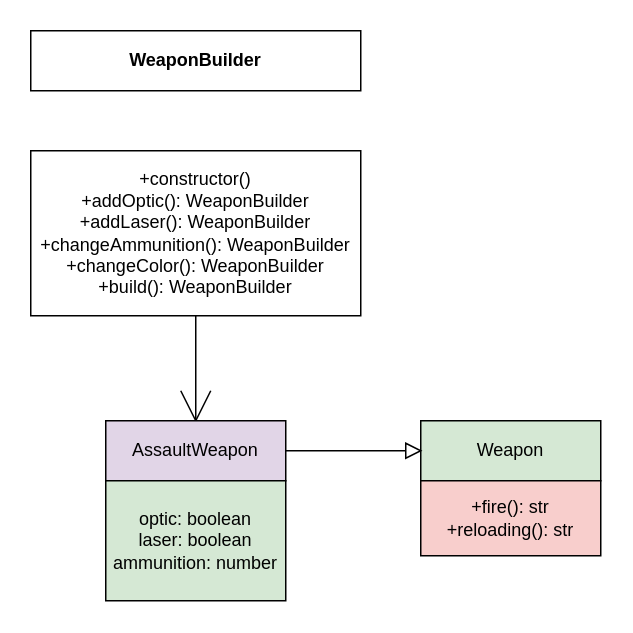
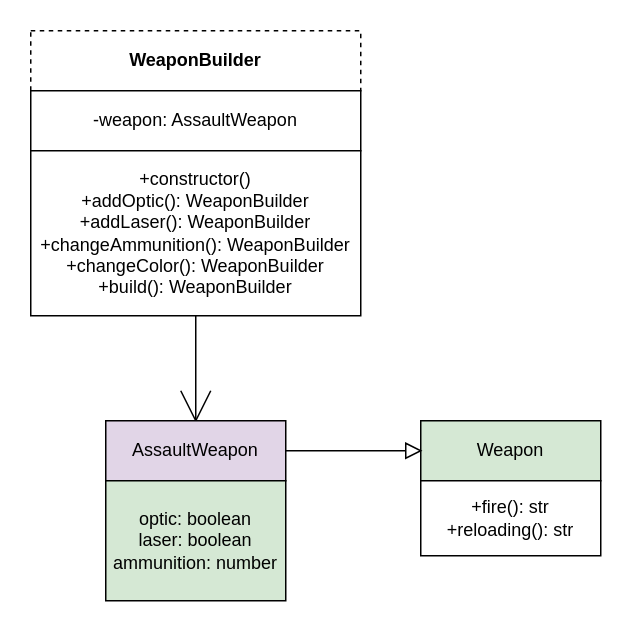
- <mxCell id="2" value="&lt;b&gt;WeaponBuilder&lt;/b&gt;" style="rounded=0;whiteSpace=wrap;html=1;" parent="1" vertex="1"><mxGeometry x="20" y="20" width="220" height="40" as="geometry" /></mxCell>
+ <mxCell id="2" value="&lt;b&gt;WeaponBuilder&lt;/b&gt;" style="rounded=0;whiteSpace=wrap;html=1;dashed=1;" parent="1" vertex="1"><mxGeometry x="20" y="20" width="220" height="40" as="geometry" /></mxCell>
+ <mxCell id="3" value="-weapon: AssaultWeapon" style="rounded=0;whiteSpace=wrap;html=1;" parent="1" vertex="1"><mxGeometry x="20" y="60" width="220" height="40" as="geometry" /></mxCell>
- <mxCell id="8" value="+fire(): str&lt;br&gt;+reloading(): str" style="rounded=0;whiteSpace=wrap;html=1;fillColor=#f8cecc;" parent="1" vertex="1"><mxGeometry x="280" y="320" width="120" height="50" as="geometry" /></mxCell>
+ <mxCell id="8" value="+fire(): str&lt;br&gt;+reloading(): str" style="rounded=0;whiteSpace=wrap;html=1;" parent="1" vertex="1"><mxGeometry x="280" y="320" width="120" height="50" as="geometry" /></mxCell>
